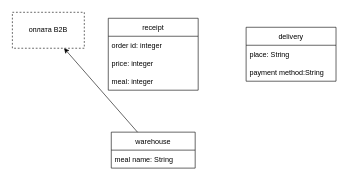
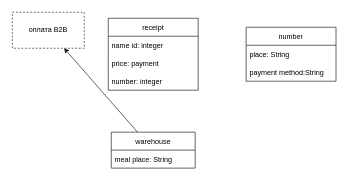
- <mxCell id="7" value="delivery" style="swimlane;fontStyle=0;childLayout=stackLayout;horizontal=1;startSize=30;horizontalStack=0;resizeParent=1;resizeParentMax=0;resizeLast=0;collapsible=1;marginBottom=0;" vertex="1" parent="1"><mxGeometry x="410" y="45" width="150" height="90" as="geometry" /></mxCell>
+ <mxCell id="7" value="number" style="swimlane;fontStyle=0;childLayout=stackLayout;horizontal=1;startSize=30;horizontalStack=0;resizeParent=1;resizeParentMax=0;resizeLast=0;collapsible=1;marginBottom=0;" vertex="1" parent="1"><mxGeometry x="410" y="45" width="150" height="90" as="geometry" /></mxCell>
- <mxCell id="4" value="order id: integer" style="text;strokeColor=none;fillColor=none;align=left;verticalAlign=middle;spacingLeft=4;spacingRight=4;overflow=hidden;points=[[0,0.5],[1,0.5]];portConstraint=eastwest;rotatable=0;" vertex="1" parent="3"><mxGeometry y="30" width="150" height="30" as="geometry" /></mxCell>
+ <mxCell id="4" value="name id: integer" style="text;strokeColor=none;fillColor=none;align=left;verticalAlign=middle;spacingLeft=4;spacingRight=4;overflow=hidden;points=[[0,0.5],[1,0.5]];portConstraint=eastwest;rotatable=0;" vertex="1" parent="3"><mxGeometry y="30" width="150" height="30" as="geometry" /></mxCell>
- <mxCell id="5" value="price: integer" style="text;strokeColor=none;fillColor=none;align=left;verticalAlign=middle;spacingLeft=4;spacingRight=4;overflow=hidden;points=[[0,0.5],[1,0.5]];portConstraint=eastwest;rotatable=0;" vertex="1" parent="3"><mxGeometry y="60" width="150" height="30" as="geometry" /></mxCell>
+ <mxCell id="5" value="price: payment" style="text;strokeColor=none;fillColor=none;align=left;verticalAlign=middle;spacingLeft=4;spacingRight=4;overflow=hidden;points=[[0,0.5],[1,0.5]];portConstraint=eastwest;rotatable=0;" vertex="1" parent="3"><mxGeometry y="60" width="150" height="30" as="geometry" /></mxCell>
- <mxCell id="6" value="meal: integer" style="text;strokeColor=none;fillColor=none;align=left;verticalAlign=middle;spacingLeft=4;spacingRight=4;overflow=hidden;points=[[0,0.5],[1,0.5]];portConstraint=eastwest;rotatable=0;" vertex="1" parent="3"><mxGeometry y="90" width="150" height="30" as="geometry" /></mxCell>
+ <mxCell id="6" value="number: integer" style="text;strokeColor=none;fillColor=none;align=left;verticalAlign=middle;spacingLeft=4;spacingRight=4;overflow=hidden;points=[[0,0.5],[1,0.5]];portConstraint=eastwest;rotatable=0;" vertex="1" parent="3"><mxGeometry y="90" width="150" height="30" as="geometry" /></mxCell>
- <mxCell id="11" value="meal name: String" style="text;strokeColor=none;fillColor=none;align=left;verticalAlign=middle;spacingLeft=4;spacingRight=4;overflow=hidden;points=[[0,0.5],[1,0.5]];portConstraint=eastwest;rotatable=0;" vertex="1" parent="10"><mxGeometry y="30" width="140" height="30" as="geometry" /></mxCell>
+ <mxCell id="11" value="meal place: String" style="text;strokeColor=none;fillColor=none;align=left;verticalAlign=middle;spacingLeft=4;spacingRight=4;overflow=hidden;points=[[0,0.5],[1,0.5]];portConstraint=eastwest;rotatable=0;" vertex="1" parent="10"><mxGeometry y="30" width="140" height="30" as="geometry" /></mxCell>
